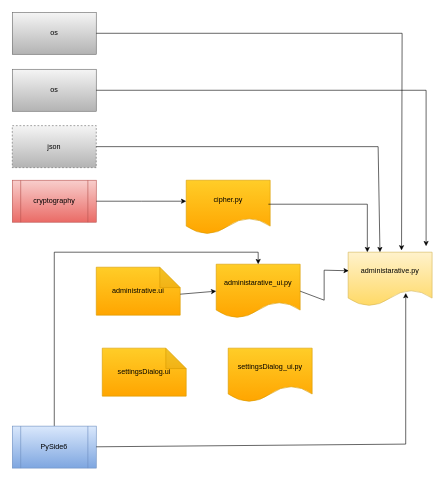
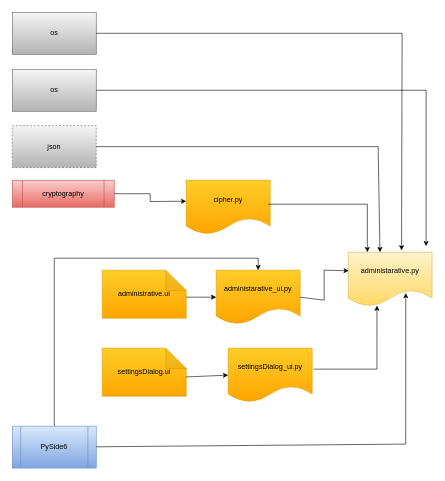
- <mxCell id="2" value="&lt;font color=&quot;#000000&quot;&gt;cryptography&lt;/font&gt;" style="shape=process;whiteSpace=wrap;html=1;backgroundOutline=1;fillColor=#f8cecc;gradientColor=#ea6b66;strokeColor=#b85450;" parent="1" vertex="1"><mxGeometry x="20" y="300" width="140" height="70" as="geometry" /></mxCell>
+ <mxCell id="2" value="&lt;font color=&quot;#000000&quot;&gt;cryptography&lt;/font&gt;" style="shape=process;whiteSpace=wrap;html=1;backgroundOutline=1;fillColor=#f8cecc;gradientColor=#ea6b66;strokeColor=#b85450;" parent="1" vertex="1"><mxGeometry x="20" y="300" width="170" height="45" as="geometry" /></mxCell>
- <mxCell id="5" value="&lt;font color=&quot;#000000&quot;&gt;administrative.ui&lt;/font&gt;" style="shape=note;whiteSpace=wrap;html=1;backgroundOutline=1;darkOpacity=0.05;fillColor=#ffcd28;gradientColor=#ffa500;strokeColor=#d79b00;size=34;" parent="1" vertex="1"><mxGeometry x="160" y="445" width="140" height="80" as="geometry" /></mxCell>
+ <mxCell id="5" value="&lt;font color=&quot;#000000&quot;&gt;administrative.ui&lt;/font&gt;" style="shape=note;whiteSpace=wrap;html=1;backgroundOutline=1;darkOpacity=0.05;fillColor=#ffcd28;gradientColor=#ffa500;strokeColor=#d79b00;size=34;" parent="1" vertex="1"><mxGeometry x="170" y="450" width="140" height="80" as="geometry" /></mxCell>
- <mxCell id="6" value="&lt;font color=&quot;#000000&quot;&gt;administarative_ui.py&lt;/font&gt;" style="shape=document;whiteSpace=wrap;html=1;boundedLbl=1;fillColor=#ffcd28;strokeColor=#d79b00;gradientColor=#ffa500;" parent="1" vertex="1"><mxGeometry x="360" y="440" width="140" height="90" as="geometry" /></mxCell>
+ <mxCell id="6" value="&lt;font color=&quot;#000000&quot;&gt;administarative_ui.py&lt;/font&gt;" style="shape=document;whiteSpace=wrap;html=1;boundedLbl=1;fillColor=#ffcd28;strokeColor=#d79b00;gradientColor=#ffa500;" parent="1" vertex="1"><mxGeometry x="360" y="450" width="140" height="90" as="geometry" /></mxCell>
+ <mxCell id="15" value="" style="endArrow=classic;html=1;rounded=0;entryX=0.343;entryY=0.989;entryDx=0;entryDy=0;entryPerimeter=0;exitX=1.014;exitY=0.389;exitDx=0;exitDy=0;exitPerimeter=0;" parent="1" source="8" target="4" edge="1"><mxGeometry width="50" height="50" relative="1" as="geometry"><mxPoint x="450" y="570" as="sourcePoint" /><mxPoint x="661" y="491" as="targetPoint" /><Array as="points"><mxPoint x="628" y="615" /></Array></mxGeometry></mxCell>
+ <mxCell id="12" value="" style="endArrow=classic;html=1;rounded=0;exitX=1;exitY=0.6;exitDx=0;exitDy=0;exitPerimeter=0;entryX=0;entryY=0.5;entryDx=0;entryDy=0;" parent="1" source="9" target="8" edge="1"><mxGeometry relative="1" as="geometry"><mxPoint x="240" y="580" as="sourcePoint" /><mxPoint x="310" y="580" as="targetPoint" /></mxGeometry></mxCell>
